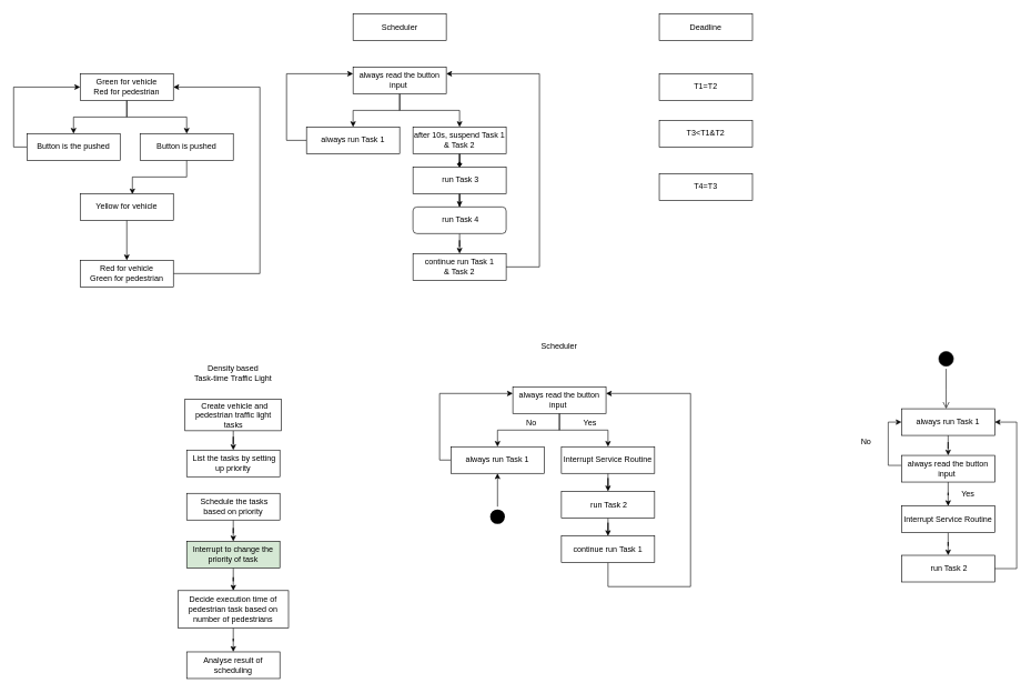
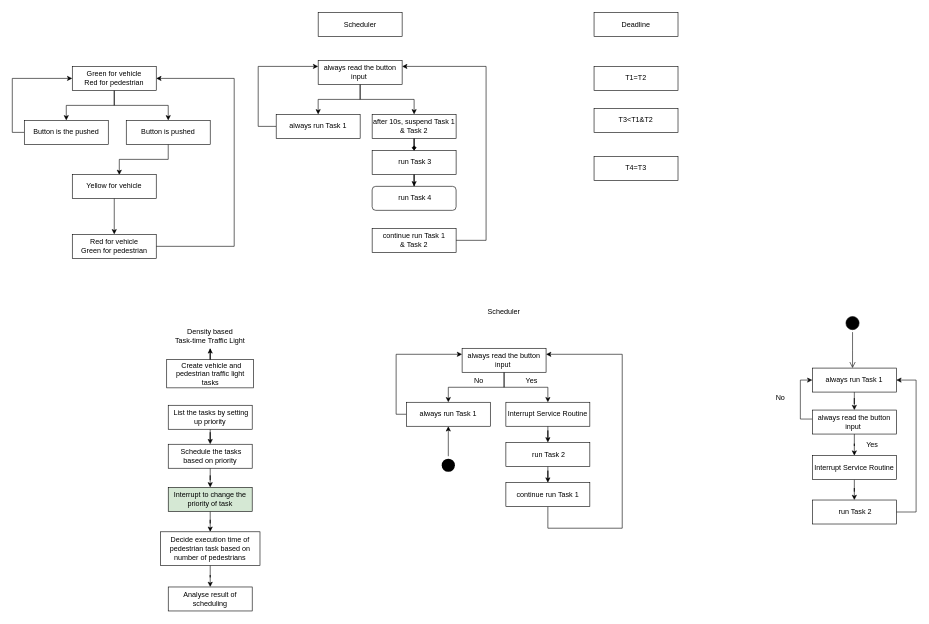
- <mxCell id="29" style="edgeStyle=orthogonalEdgeStyle;rounded=0;orthogonalLoop=1;jettySize=auto;html=1;entryX=0.5;entryY=0;entryDx=0;entryDy=0;" parent="1" source="30" target="32" edge="1"><mxGeometry relative="1" as="geometry" /></mxCell>
- <mxCell id="3" style="edgeStyle=orthogonalEdgeStyle;rounded=0;orthogonalLoop=1;jettySize=auto;html=1;entryX=0.5;entryY=0;entryDx=0;entryDy=0;" parent="1" source="4" target="6" edge="1"><mxGeometry relative="1" as="geometry" /></mxCell>
+ <mxCell id="3" style="edgeStyle=orthogonalEdgeStyle;rounded=0;orthogonalLoop=1;jettySize=auto;html=1;" parent="1" source="4" target="54" edge="1"><mxGeometry relative="1" as="geometry" /></mxCell>
+ <mxCell id="5" style="edgeStyle=orthogonalEdgeStyle;rounded=0;orthogonalLoop=1;jettySize=auto;html=1;entryX=0.5;entryY=0;entryDx=0;entryDy=0;" parent="1" source="6" target="8" edge="1"><mxGeometry relative="1" as="geometry" /></mxCell>
